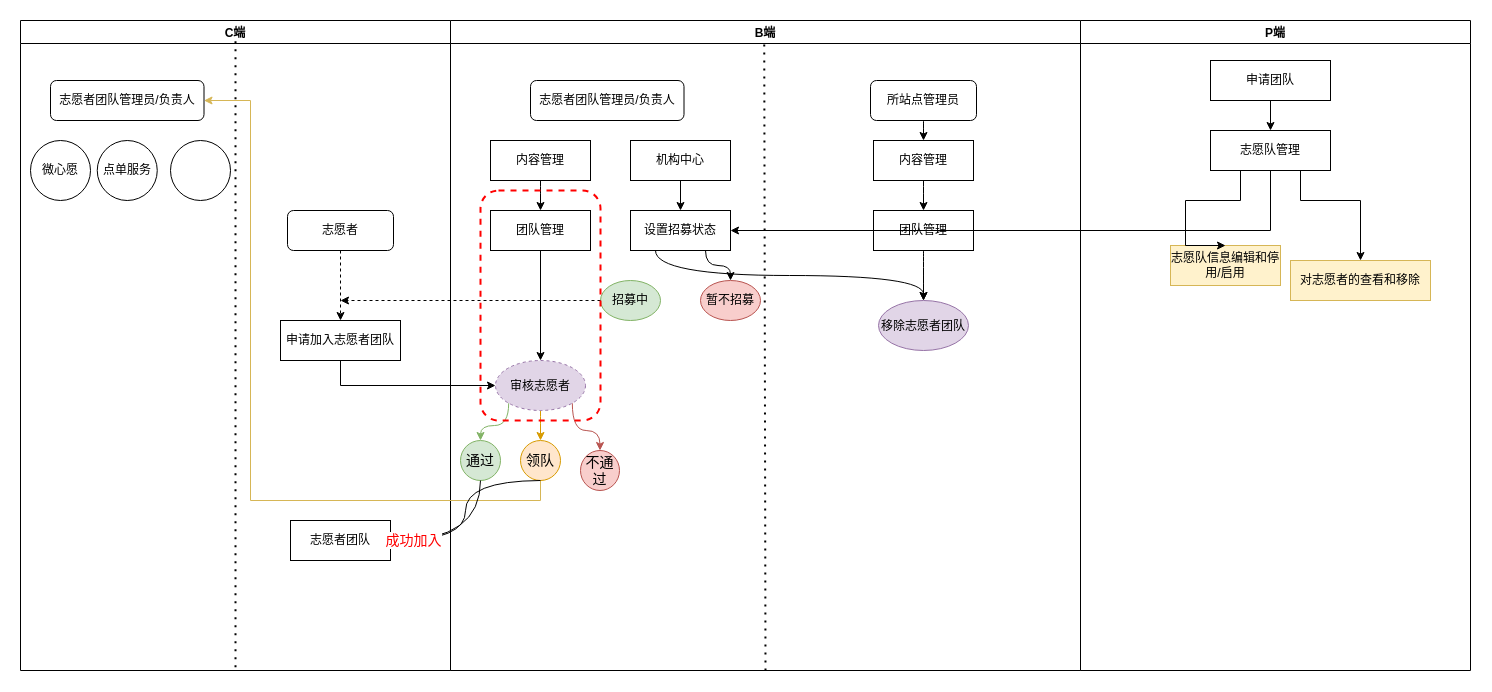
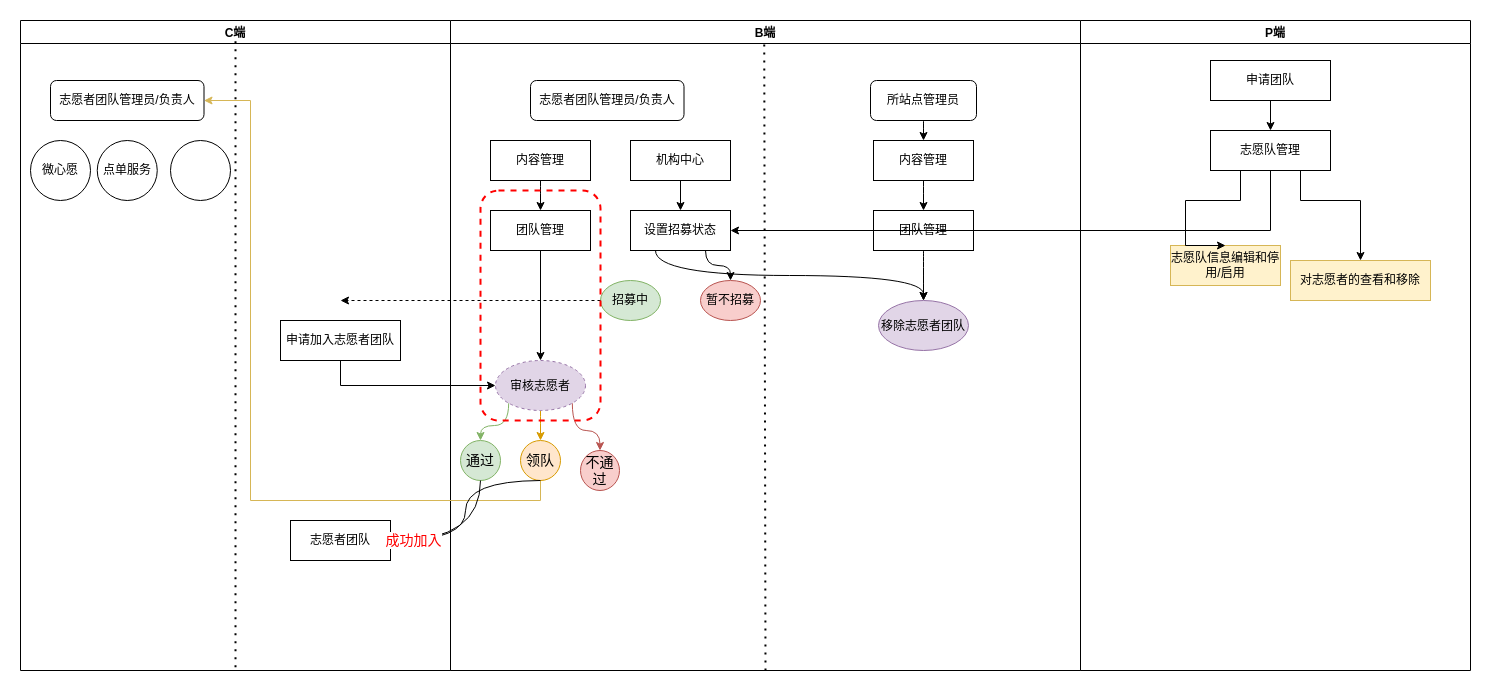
- <mxCell id="3" value="志愿者" style="rounded=1;whiteSpace=wrap;html=1;" parent="2" vertex="1"><mxGeometry x="267" y="190" width="106" height="40" as="geometry" /></mxCell>
- <mxCell id="5" value="" style="endArrow=classic;html=1;rounded=0;fontSize=14;fontColor=#FF0000;exitX=0.5;exitY=1;exitDx=0;exitDy=0;entryX=0.5;entryY=0;entryDx=0;entryDy=0;dashed=1;" parent="2" source="3" target="4" edge="1"><mxGeometry width="50" height="50" relative="1" as="geometry"><mxPoint x="553" y="470" as="sourcePoint" /><mxPoint x="603" y="420" as="targetPoint" /></mxGeometry></mxCell>
